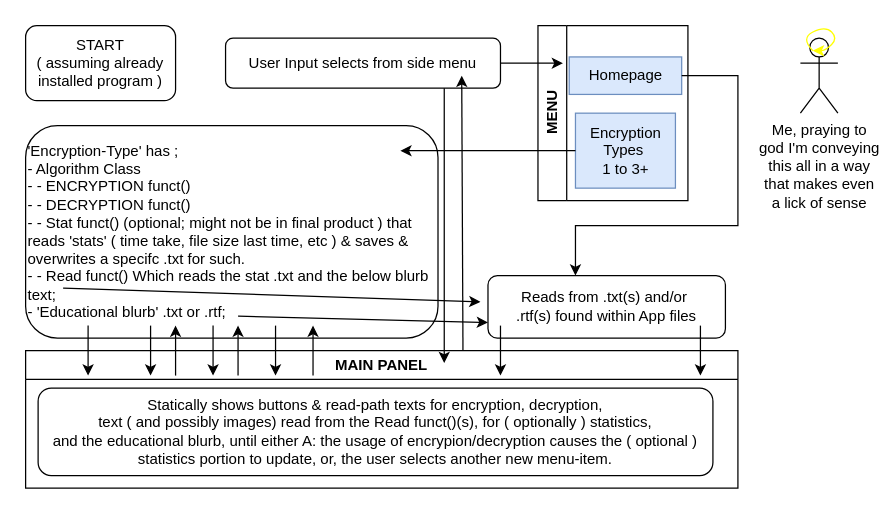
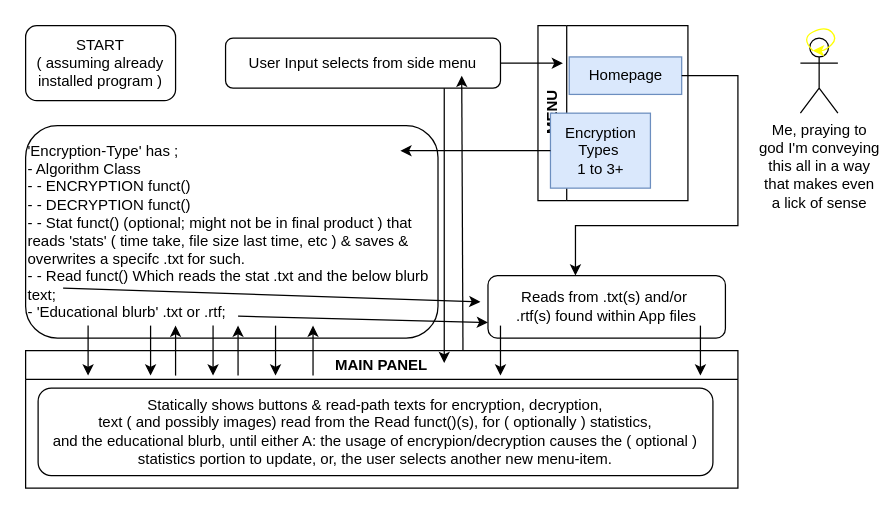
- <mxCell id="5" value="&lt;div&gt;Encryption&lt;/div&gt;&lt;div&gt;Types&amp;nbsp;&lt;/div&gt;&lt;div&gt;1 to 3+&lt;br&gt;&lt;/div&gt;" style="text;html=1;align=center;verticalAlign=middle;resizable=0;points=[];autosize=1;strokeColor=#6c8ebf;fillColor=#dae8fc;" vertex="1" parent="4"><mxGeometry x="30" y="70" width="80" height="60" as="geometry" /></mxCell>
+ <mxCell id="5" value="&lt;div&gt;Encryption&lt;/div&gt;&lt;div&gt;Types&amp;nbsp;&lt;/div&gt;&lt;div&gt;1 to 3+&lt;br&gt;&lt;/div&gt;" style="text;html=1;align=center;verticalAlign=middle;resizable=0;points=[];autosize=1;strokeColor=#6c8ebf;fillColor=#dae8fc;" vertex="1" parent="4"><mxGeometry x="10" y="70" width="80" height="60" as="geometry" /></mxCell>
